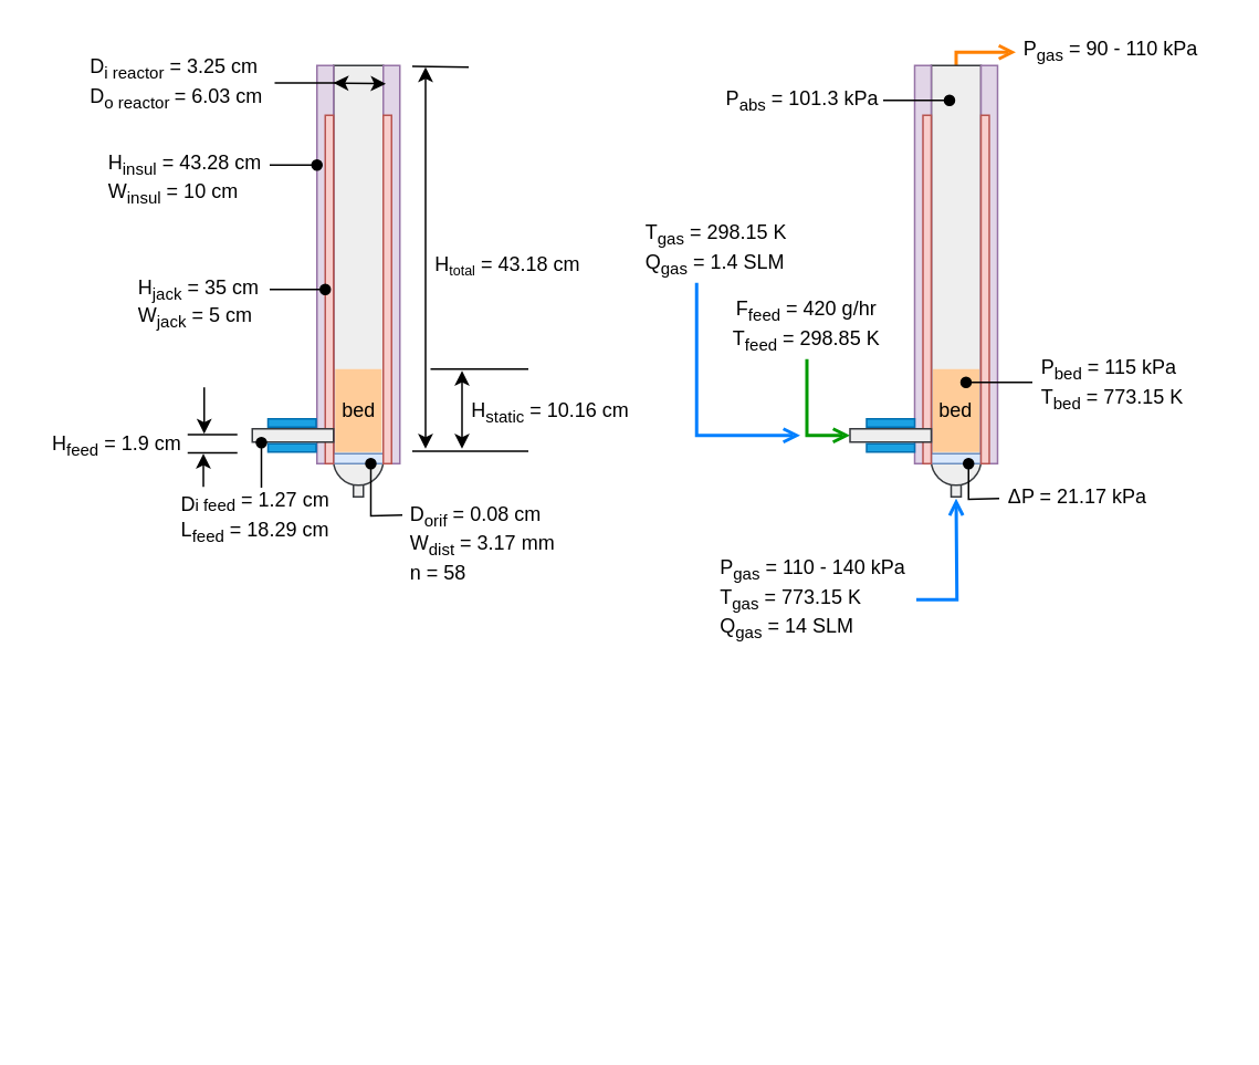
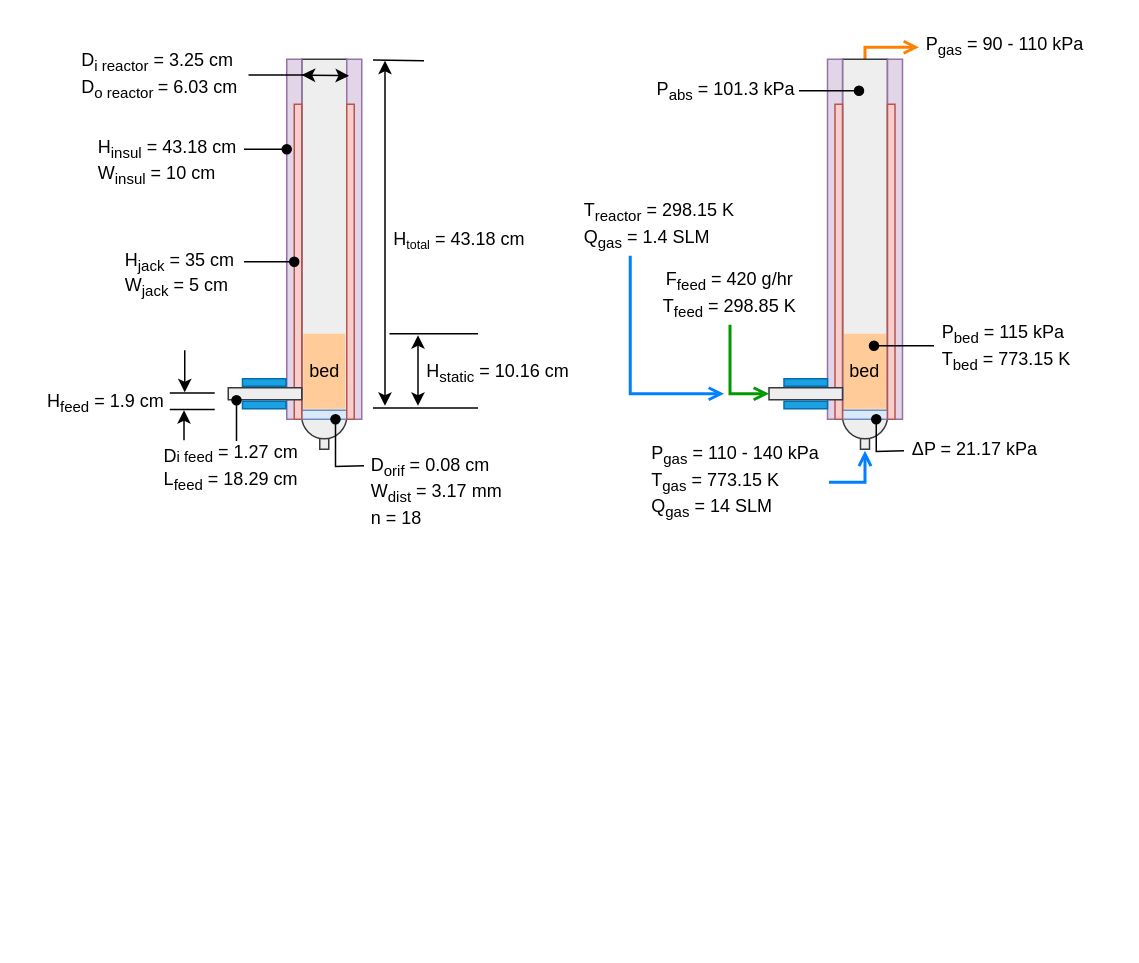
- <mxCell id="53" value="H&lt;sub&gt;insul&lt;/sub&gt;&amp;nbsp;= 43.28 cm&lt;br&gt;W&lt;sub&gt;insul&lt;/sub&gt;&amp;nbsp;= 10 cm&lt;br&gt;" style="text;html=1;resizable=0;points=[];autosize=1;align=left;verticalAlign=top;spacingTop=-4;" vertex="1" parent="1"><mxGeometry x="63" y="88" width="98" height="40" as="geometry" /></mxCell>
+ <mxCell id="53" value="H&lt;sub&gt;insul&lt;/sub&gt;&amp;nbsp;= 43.18 cm&lt;br&gt;W&lt;sub&gt;insul&lt;/sub&gt;&amp;nbsp;= 10 cm&lt;br&gt;" style="text;html=1;resizable=0;points=[];autosize=1;align=left;verticalAlign=top;spacingTop=-4;" vertex="1" parent="1"><mxGeometry x="63" y="88" width="98" height="40" as="geometry" /></mxCell>
- <mxCell id="8" value="T&lt;sub&gt;gas&lt;/sub&gt;&amp;nbsp;= 298.15 K&lt;br&gt;Q&lt;sub&gt;gas&lt;/sub&gt;&amp;nbsp;= 1.4 SLM&lt;br&gt;" style="text;html=1;strokeColor=none;fillColor=none;align=left;verticalAlign=bottom;whiteSpace=wrap;rounded=0;fontSize=12;" parent="1" vertex="1"><mxGeometry x="387" y="130" width="130" height="40" as="geometry" /></mxCell>
+ <mxCell id="8" value="T&lt;sub&gt;reactor&lt;/sub&gt;&amp;nbsp;= 298.15 K&lt;br&gt;Q&lt;sub&gt;gas&lt;/sub&gt;&amp;nbsp;= 1.4 SLM&lt;br&gt;" style="text;html=1;strokeColor=none;fillColor=none;align=left;verticalAlign=bottom;whiteSpace=wrap;rounded=0;fontSize=12;" parent="1" vertex="1"><mxGeometry x="387" y="130" width="130" height="40" as="geometry" /></mxCell>
- <mxCell id="57" value="D&lt;sub&gt;orif&lt;/sub&gt;&amp;nbsp;= 0.08 cm&lt;br&gt;W&lt;sub&gt;dist&lt;/sub&gt;&amp;nbsp;= 3.17 mm&lt;br&gt;n = 58&lt;br&gt;&lt;br&gt;" style="text;html=1;resizable=0;points=[];autosize=1;align=left;verticalAlign=top;spacingTop=-4;" vertex="1" parent="1"><mxGeometry x="245" y="300" width="100" height="51" as="geometry" /></mxCell>
+ <mxCell id="57" value="D&lt;sub&gt;orif&lt;/sub&gt;&amp;nbsp;= 0.08 cm&lt;br&gt;W&lt;sub&gt;dist&lt;/sub&gt;&amp;nbsp;= 3.17 mm&lt;br&gt;n = 18&lt;br&gt;&lt;br&gt;" style="text;html=1;resizable=0;points=[];autosize=1;align=left;verticalAlign=top;spacingTop=-4;" vertex="1" parent="1"><mxGeometry x="245" y="300" width="100" height="51" as="geometry" /></mxCell>
- <mxCell id="6" value="P&lt;sub&gt;gas&lt;/sub&gt;&amp;nbsp;= 110 - 140 kPa&lt;br&gt;T&lt;sub&gt;gas&lt;/sub&gt;&amp;nbsp;= 773.15 K&lt;br&gt;Q&lt;sub&gt;gas&lt;/sub&gt;&amp;nbsp;= 14 SLM&lt;br&gt;" style="text;html=1;strokeColor=none;fillColor=none;align=left;verticalAlign=middle;whiteSpace=wrap;rounded=0;fontSize=12;" parent="1" vertex="1"><mxGeometry x="432" y="335" width="120" height="52" as="geometry" /></mxCell>
+ <mxCell id="6" value="P&lt;sub&gt;gas&lt;/sub&gt;&amp;nbsp;= 110 - 140 kPa&lt;br&gt;T&lt;sub&gt;gas&lt;/sub&gt;&amp;nbsp;= 773.15 K&lt;br&gt;Q&lt;sub&gt;gas&lt;/sub&gt;&amp;nbsp;= 14 SLM&lt;br&gt;" style="text;html=1;strokeColor=none;fillColor=none;align=left;verticalAlign=middle;whiteSpace=wrap;rounded=0;fontSize=12;" parent="1" vertex="1"><mxGeometry x="432" y="295" width="120" height="52" as="geometry" /></mxCell>
